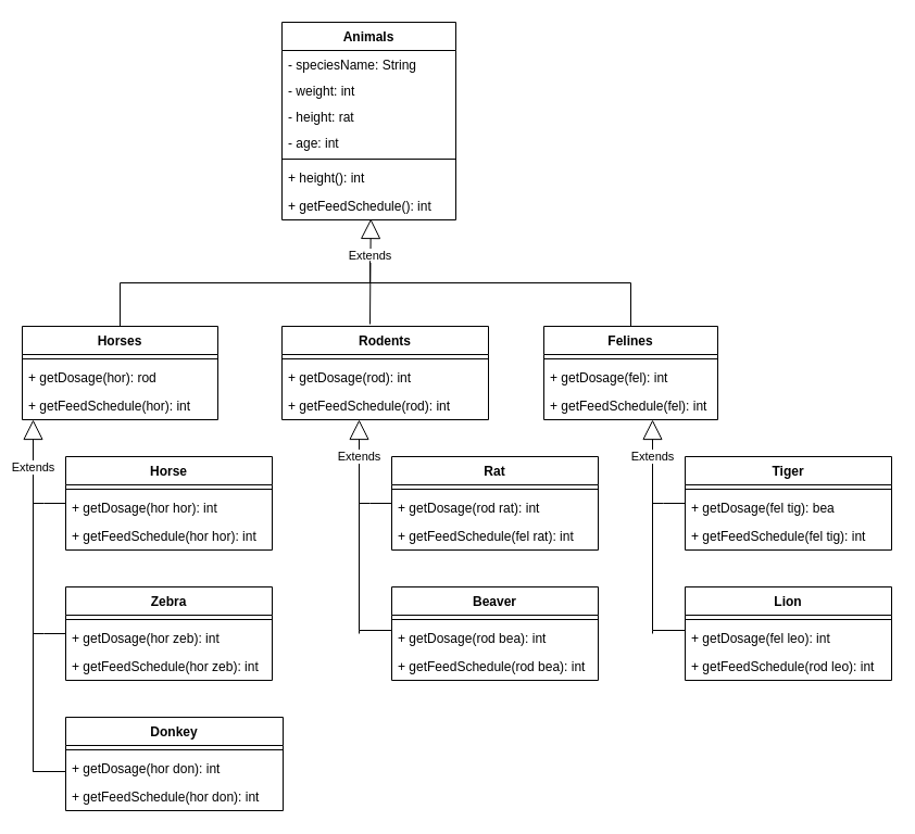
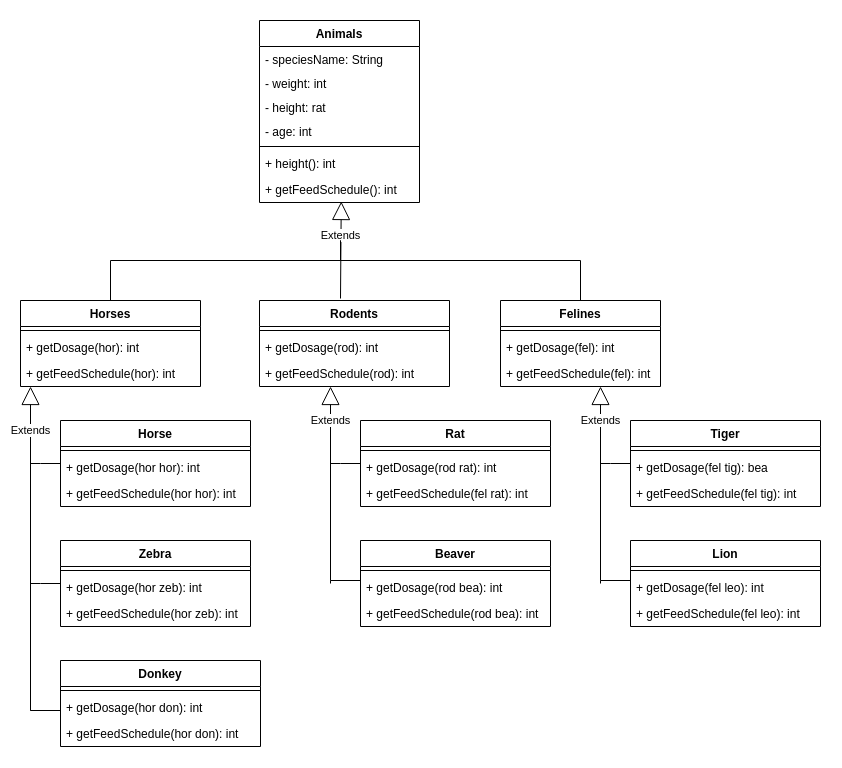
- <mxCell id="14" value="+ getDosage(hor): rod&#10;" style="text;strokeColor=none;fillColor=none;align=left;verticalAlign=top;spacingLeft=4;spacingRight=4;overflow=hidden;rotatable=0;points=[[0,0.5],[1,0.5]];portConstraint=eastwest;" vertex="1" parent="12"><mxGeometry y="34" width="180" height="26" as="geometry" /></mxCell>
+ <mxCell id="14" value="+ getDosage(hor): int&#10;" style="text;strokeColor=none;fillColor=none;align=left;verticalAlign=top;spacingLeft=4;spacingRight=4;overflow=hidden;rotatable=0;points=[[0,0.5],[1,0.5]];portConstraint=eastwest;" vertex="1" parent="12"><mxGeometry y="34" width="180" height="26" as="geometry" /></mxCell>
- <mxCell id="60" value="+ getFeedSchedule(rod leo): int&#10;" style="text;strokeColor=none;fillColor=none;align=left;verticalAlign=top;spacingLeft=4;spacingRight=4;overflow=hidden;rotatable=0;points=[[0,0.5],[1,0.5]];portConstraint=eastwest;" vertex="1" parent="57"><mxGeometry y="60" width="190" height="26" as="geometry" /></mxCell>
+ <mxCell id="60" value="+ getFeedSchedule(fel leo): int&#10;" style="text;strokeColor=none;fillColor=none;align=left;verticalAlign=top;spacingLeft=4;spacingRight=4;overflow=hidden;rotatable=0;points=[[0,0.5],[1,0.5]];portConstraint=eastwest;" vertex="1" parent="57"><mxGeometry y="60" width="190" height="26" as="geometry" /></mxCell>
